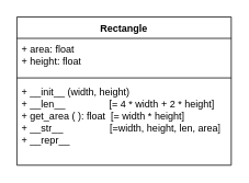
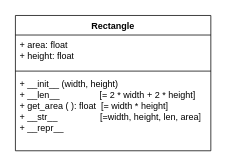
- <mxCell id="5" value="+ __init__ (width, height)&lt;div&gt;+ __len__&amp;nbsp; &amp;nbsp; &amp;nbsp; &amp;nbsp; &amp;nbsp; &amp;nbsp; &amp;nbsp; &amp;nbsp; [= 4 * width + 2 * height]&lt;/div&gt;&lt;div&gt;+ get_area ( ): float&amp;nbsp; [= width * height]&lt;/div&gt;&lt;div&gt;+ __str__&amp;nbsp; &amp;nbsp; &amp;nbsp; &amp;nbsp; &amp;nbsp; &amp;nbsp; &amp;nbsp; &amp;nbsp; &amp;nbsp;[=width, height, len, area]&lt;/div&gt;&lt;div&gt;+ __repr__&lt;/div&gt;" style="text;strokeColor=none;fillColor=none;align=left;verticalAlign=top;spacingLeft=4;spacingRight=4;overflow=hidden;rotatable=0;points=[[0,0.5],[1,0.5]];portConstraint=eastwest;whiteSpace=wrap;html=1;" vertex="1" parent="2"><mxGeometry y="78" width="260" height="102" as="geometry" /></mxCell>
+ <mxCell id="5" value="+ __init__ (width, height)&lt;div&gt;+ __len__&amp;nbsp; &amp;nbsp; &amp;nbsp; &amp;nbsp; &amp;nbsp; &amp;nbsp; &amp;nbsp; &amp;nbsp; [= 2 * width + 2 * height]&lt;/div&gt;&lt;div&gt;+ get_area ( ): float&amp;nbsp; [= width * height]&lt;/div&gt;&lt;div&gt;+ __str__&amp;nbsp; &amp;nbsp; &amp;nbsp; &amp;nbsp; &amp;nbsp; &amp;nbsp; &amp;nbsp; &amp;nbsp; &amp;nbsp;[=width, height, len, area]&lt;/div&gt;&lt;div&gt;+ __repr__&lt;/div&gt;" style="text;strokeColor=none;fillColor=none;align=left;verticalAlign=top;spacingLeft=4;spacingRight=4;overflow=hidden;rotatable=0;points=[[0,0.5],[1,0.5]];portConstraint=eastwest;whiteSpace=wrap;html=1;" vertex="1" parent="2"><mxGeometry y="78" width="260" height="102" as="geometry" /></mxCell>
